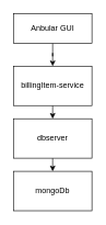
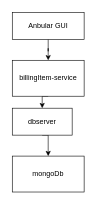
- <mxCell id="6" value="dbserver" style="rounded=0;whiteSpace=wrap;html=1;" vertex="1" parent="1"><mxGeometry x="20" y="180" width="120" height="60" as="geometry" /></mxCell>
+ <mxCell id="6" value="dbserver" style="rounded=0;whiteSpace=wrap;html=1;" vertex="1" parent="1"><mxGeometry x="20" y="180" width="100" height="45" as="geometry" /></mxCell>
